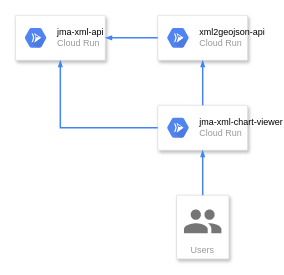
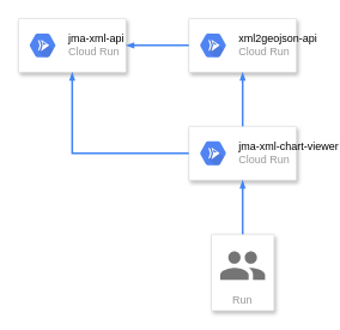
- <mxCell id="4" value="Users" style="strokeColor=#dddddd;shadow=1;strokeWidth=1;rounded=1;absoluteArcSize=1;arcSize=2;labelPosition=center;verticalLabelPosition=middle;align=center;verticalAlign=bottom;spacingLeft=0;fontColor=#999999;fontSize=12;whiteSpace=wrap;spacingBottom=2;" parent="1" vertex="1"><mxGeometry x="235" y="260" width="70" height="85" as="geometry" /></mxCell>
+ <mxCell id="4" value="Run" style="strokeColor=#dddddd;shadow=1;strokeWidth=1;rounded=1;absoluteArcSize=1;arcSize=2;labelPosition=center;verticalLabelPosition=middle;align=center;verticalAlign=bottom;spacingLeft=0;fontColor=#999999;fontSize=12;whiteSpace=wrap;spacingBottom=2;" parent="1" vertex="1"><mxGeometry x="235" y="260" width="70" height="85" as="geometry" /></mxCell>
